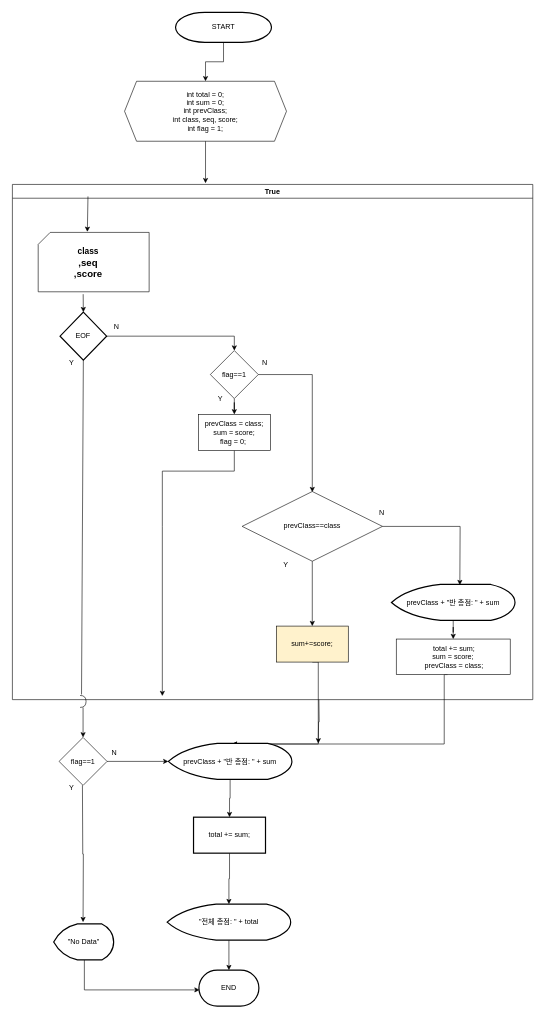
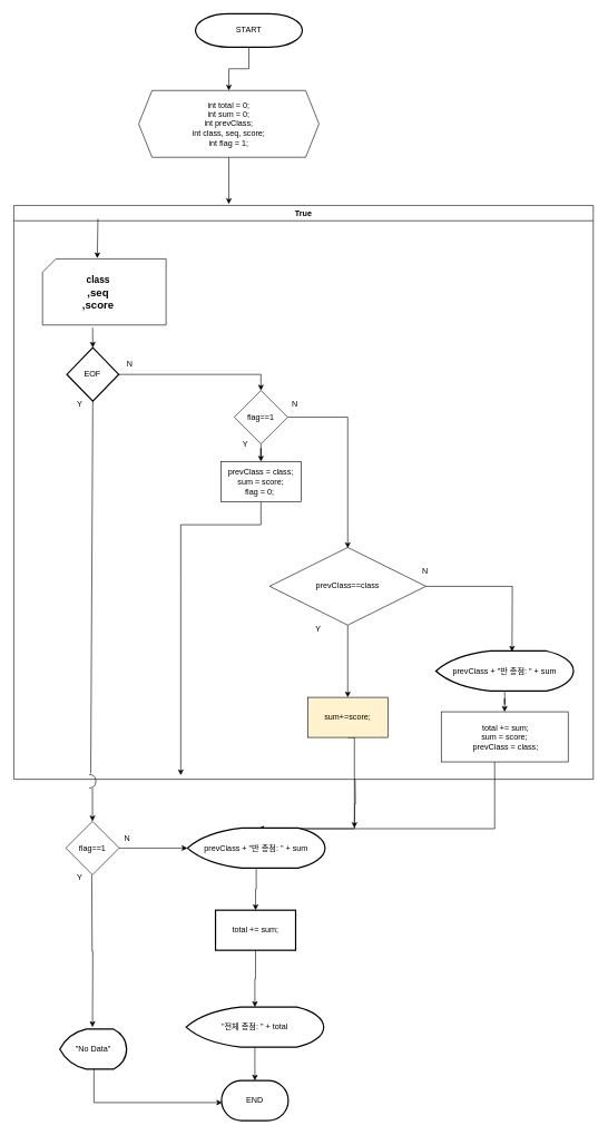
- <mxCell id="17" value="&amp;nbsp;total += sum;&lt;br&gt;                   sum = score;&lt;div&gt;&amp;nbsp;prevClass = class;&lt;br&gt;&lt;/div&gt;" style="rounded=0;whiteSpace=wrap;html=1;" vertex="1" parent="6"><mxGeometry x="640" y="758" width="190" height="59" as="geometry" /></mxCell>
+ <mxCell id="17" value="&amp;nbsp;total += sum;&lt;br&gt;                   sum = score;&lt;div&gt;&amp;nbsp;prevClass = class;&lt;br&gt;&lt;/div&gt;" style="rounded=0;whiteSpace=wrap;html=1;" vertex="1" parent="6"><mxGeometry x="640" y="758" width="190" height="75" as="geometry" /></mxCell>
